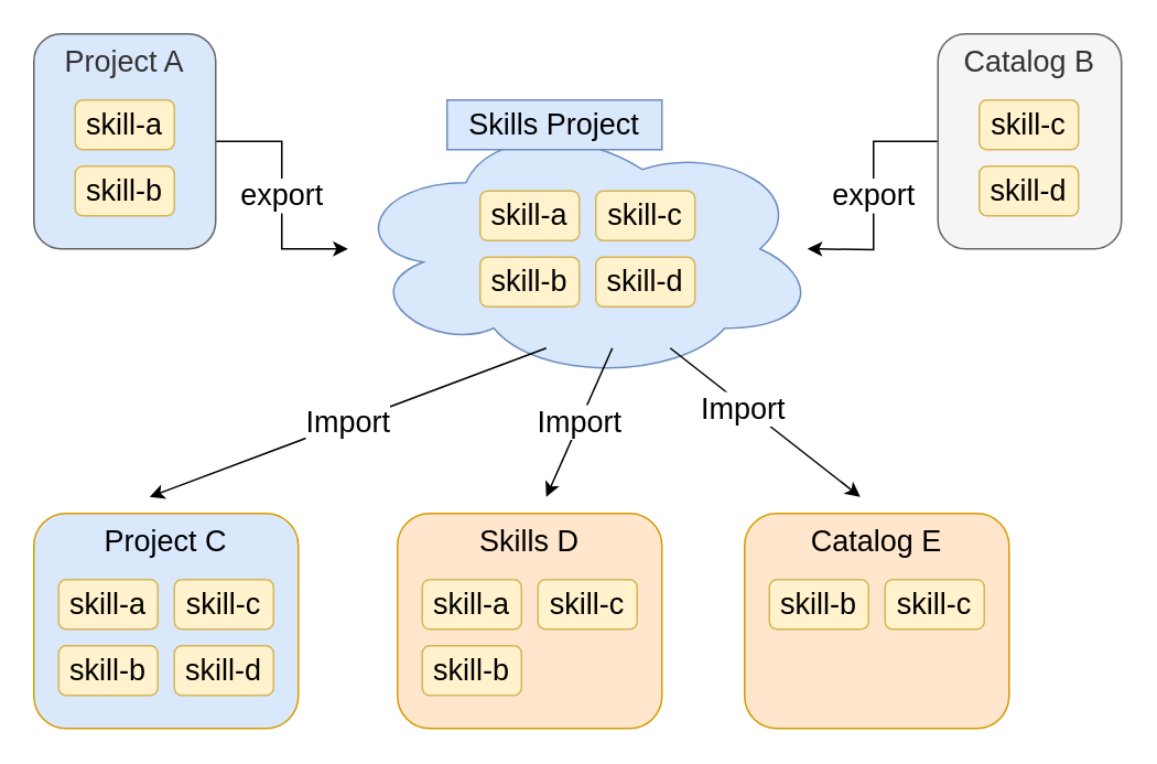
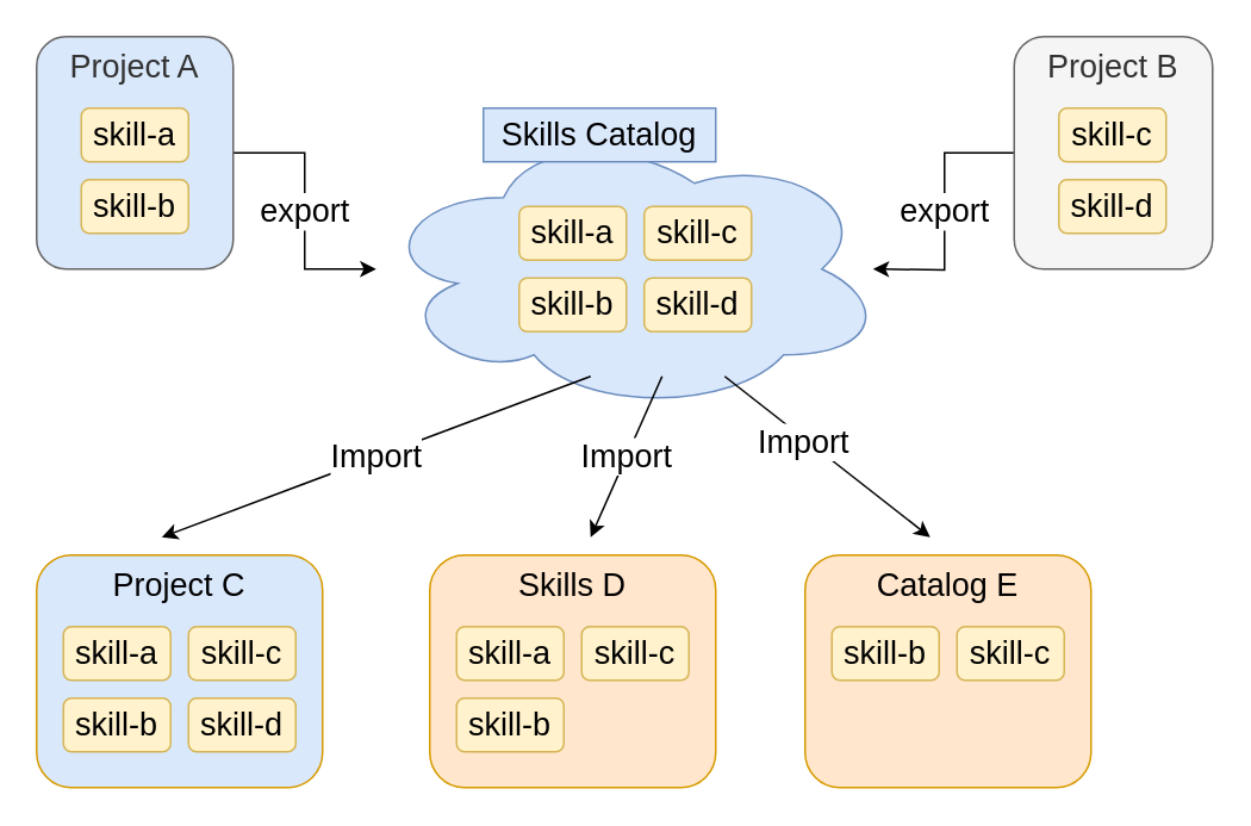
- <mxCell id="31" value="Catalog B" style="rounded=1;whiteSpace=wrap;html=1;fontSize=18;verticalAlign=top;fillColor=#f5f5f5;fontColor=#333333;strokeColor=#666666;" vertex="1" parent="1"><mxGeometry x="567" y="20" width="111" height="130" as="geometry" /></mxCell>
+ <mxCell id="31" value="Project B" style="rounded=1;whiteSpace=wrap;html=1;fontSize=18;verticalAlign=top;fillColor=#f5f5f5;fontColor=#333333;strokeColor=#666666;" vertex="1" parent="1"><mxGeometry x="567" y="20" width="111" height="130" as="geometry" /></mxCell>
- <mxCell id="6" value="Skills Project" style="text;html=1;strokeColor=#6c8ebf;fillColor=#dae8fc;align=center;verticalAlign=middle;whiteSpace=wrap;rounded=0;fontSize=18;" vertex="1" parent="5"><mxGeometry width="130" height="30" as="geometry" /></mxCell>
+ <mxCell id="6" value="Skills Catalog" style="text;html=1;strokeColor=#6c8ebf;fillColor=#dae8fc;align=center;verticalAlign=middle;whiteSpace=wrap;rounded=0;fontSize=18;" vertex="1" parent="5"><mxGeometry width="130" height="30" as="geometry" /></mxCell>
